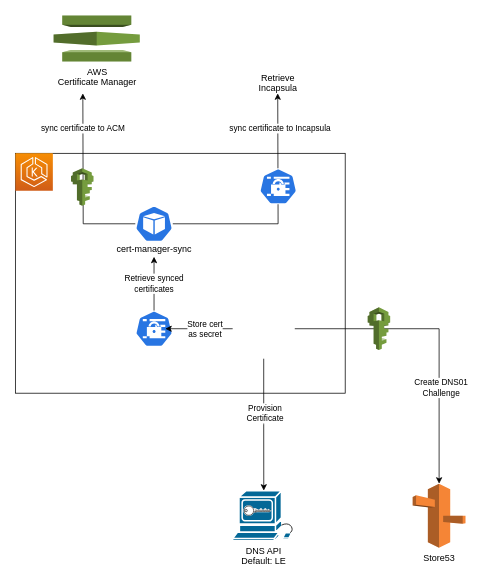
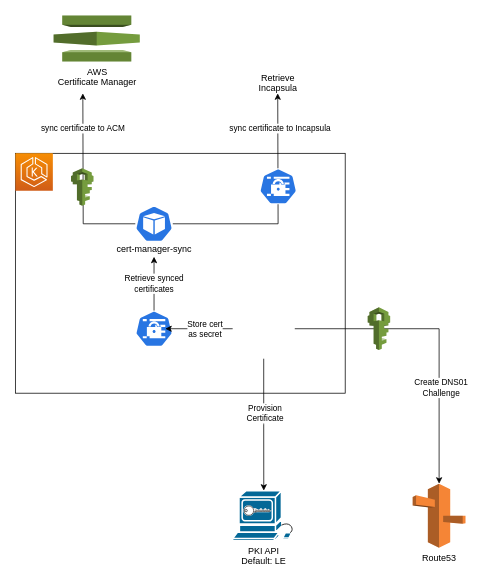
- <mxCell id="13" value="DNS API&lt;br&gt;Default: LE" style="shape=mxgraph.cisco.misc.cisco_ca;html=1;pointerEvents=1;dashed=0;fillColor=#036897;strokeColor=#ffffff;strokeWidth=2;verticalLabelPosition=bottom;verticalAlign=top;align=center;outlineConnect=0;" vertex="1" parent="1"><mxGeometry x="309.87" y="654" width="83" height="67" as="geometry" /></mxCell>
+ <mxCell id="13" value="PKI API&lt;br&gt;Default: LE" style="shape=mxgraph.cisco.misc.cisco_ca;html=1;pointerEvents=1;dashed=0;fillColor=#036897;strokeColor=#ffffff;strokeWidth=2;verticalLabelPosition=bottom;verticalAlign=top;align=center;outlineConnect=0;" vertex="1" parent="1"><mxGeometry x="309.87" y="654" width="83" height="67" as="geometry" /></mxCell>
- <mxCell id="14" value="Store53" style="outlineConnect=0;dashed=0;verticalLabelPosition=bottom;verticalAlign=top;align=center;html=1;shape=mxgraph.aws3.route_53;fillColor=#F58536;gradientColor=none;" vertex="1" parent="1"><mxGeometry x="550" y="644.75" width="70.5" height="85.5" as="geometry" /></mxCell>
+ <mxCell id="14" value="Route53" style="outlineConnect=0;dashed=0;verticalLabelPosition=bottom;verticalAlign=top;align=center;html=1;shape=mxgraph.aws3.route_53;fillColor=#F58536;gradientColor=none;" vertex="1" parent="1"><mxGeometry x="550" y="644.75" width="70.5" height="85.5" as="geometry" /></mxCell>
